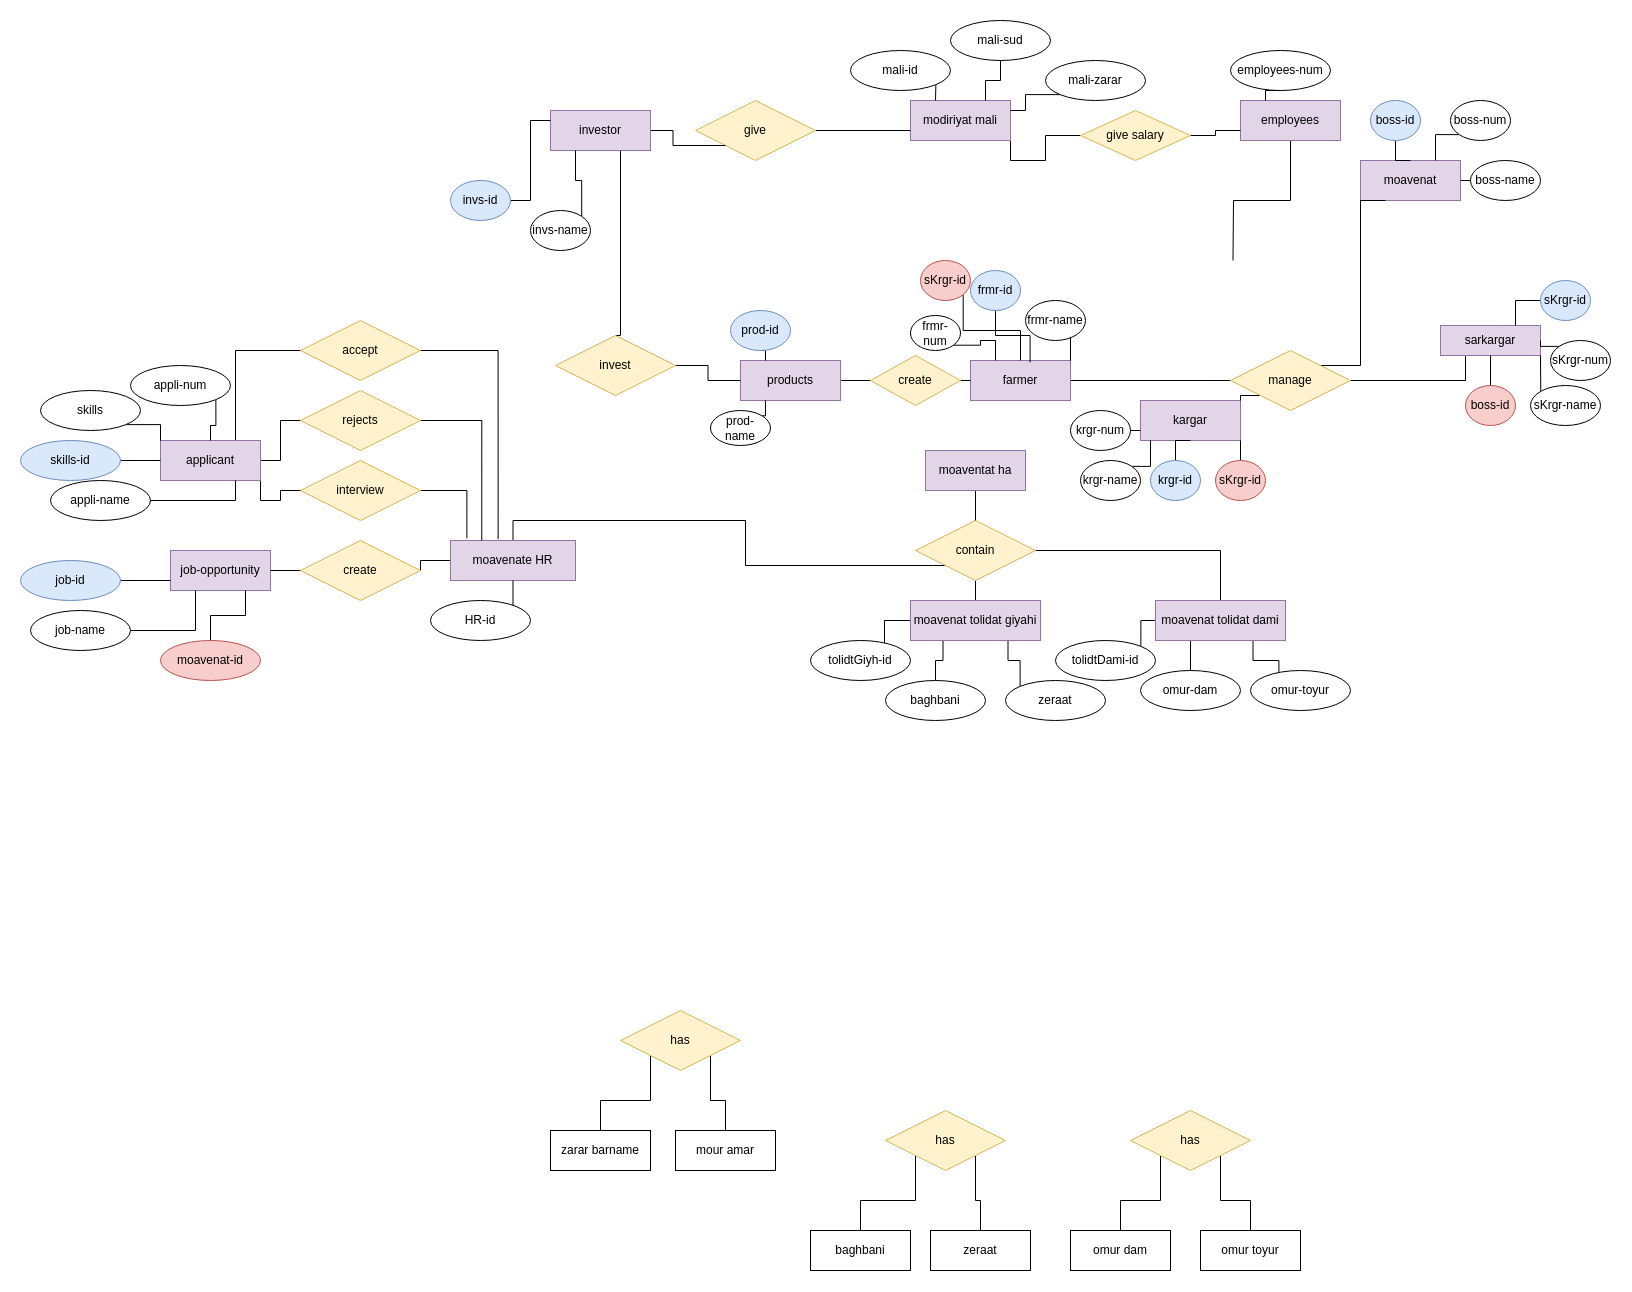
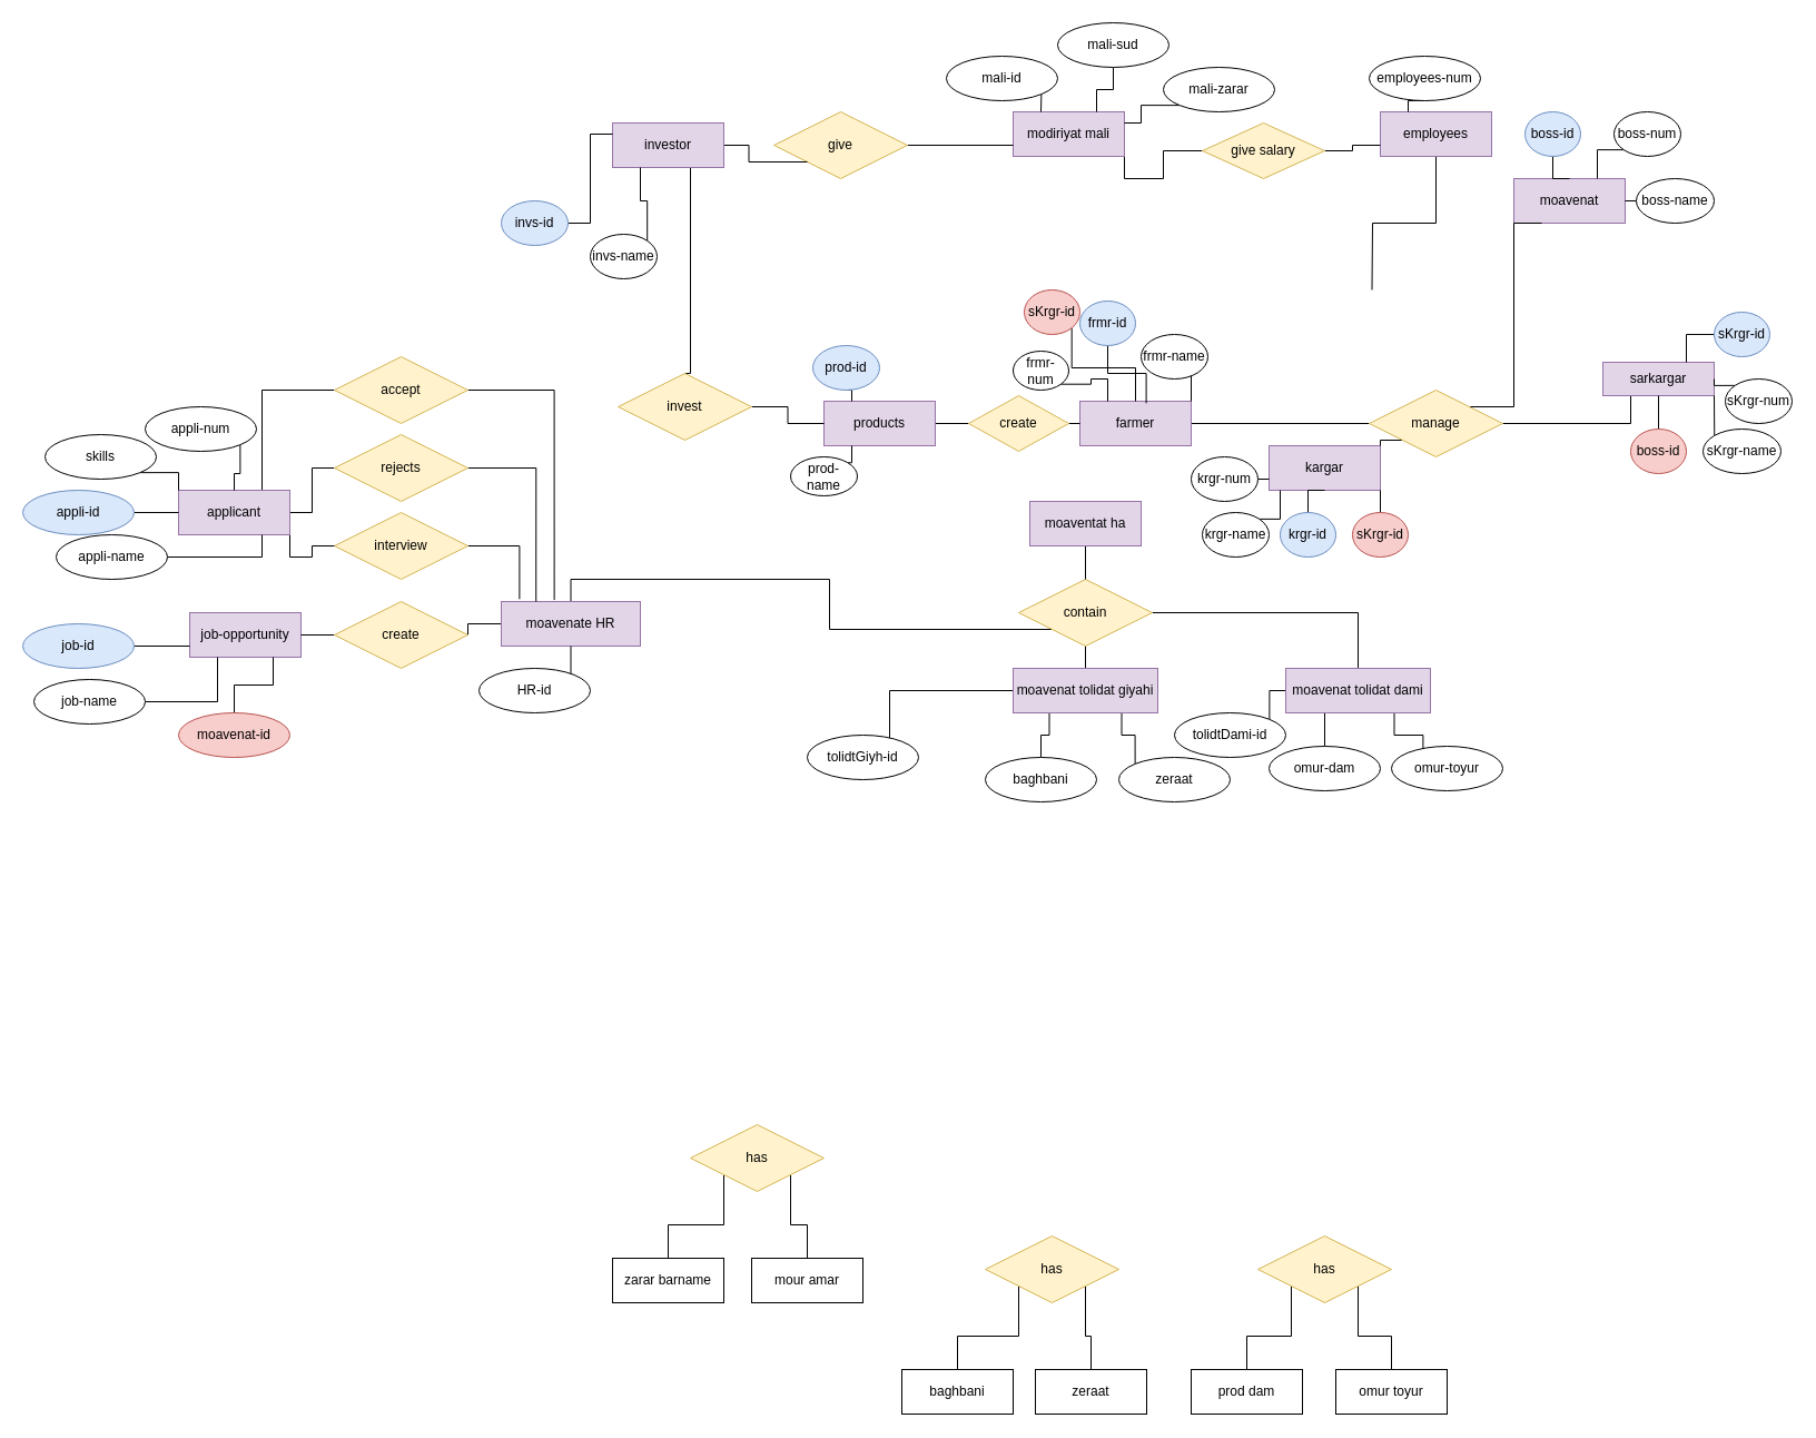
- <mxCell id="109" value="skills-id" style="ellipse;whiteSpace=wrap;html=1;align=center;fillColor=#dae8fc;strokeColor=#6c8ebf;" parent="1" vertex="1"><mxGeometry x="20" y="440" width="100" height="40" as="geometry" /></mxCell>
+ <mxCell id="109" value="appli-id" style="ellipse;whiteSpace=wrap;html=1;align=center;fillColor=#dae8fc;strokeColor=#6c8ebf;" parent="1" vertex="1"><mxGeometry x="20" y="440" width="100" height="40" as="geometry" /></mxCell>
- <mxCell id="129" value="tolidtGiyh-id" style="ellipse;whiteSpace=wrap;html=1;align=center;" parent="1" vertex="1"><mxGeometry x="810" y="640" width="100" height="40" as="geometry" /></mxCell>
+ <mxCell id="129" value="tolidtGiyh-id" style="ellipse;whiteSpace=wrap;html=1;align=center;" parent="1" vertex="1"><mxGeometry x="725" y="660" width="100" height="40" as="geometry" /></mxCell>
- <mxCell id="27" value="omur dam" style="whiteSpace=wrap;html=1;align=center;" parent="1" vertex="1"><mxGeometry x="1070" y="1230" width="100" height="40" as="geometry" /></mxCell>
+ <mxCell id="27" value="prod dam" style="whiteSpace=wrap;html=1;align=center;" parent="1" vertex="1"><mxGeometry x="1070" y="1230" width="100" height="40" as="geometry" /></mxCell>
